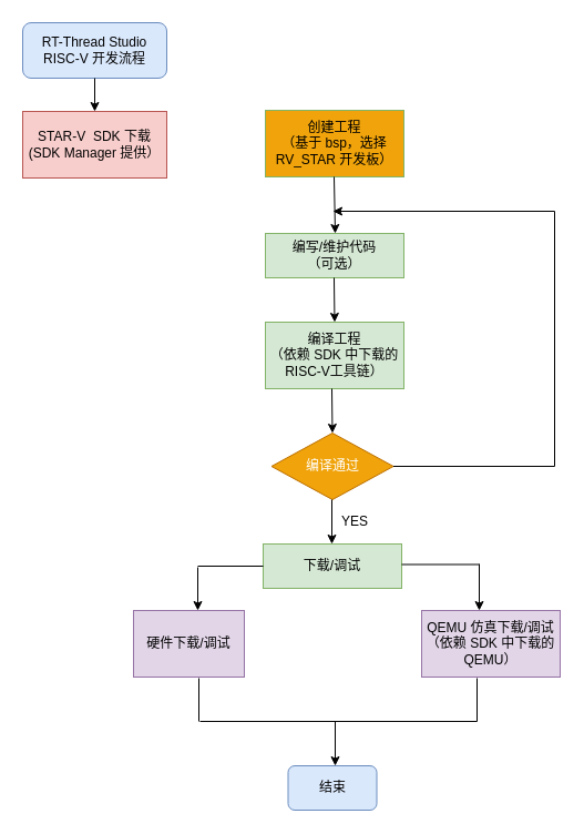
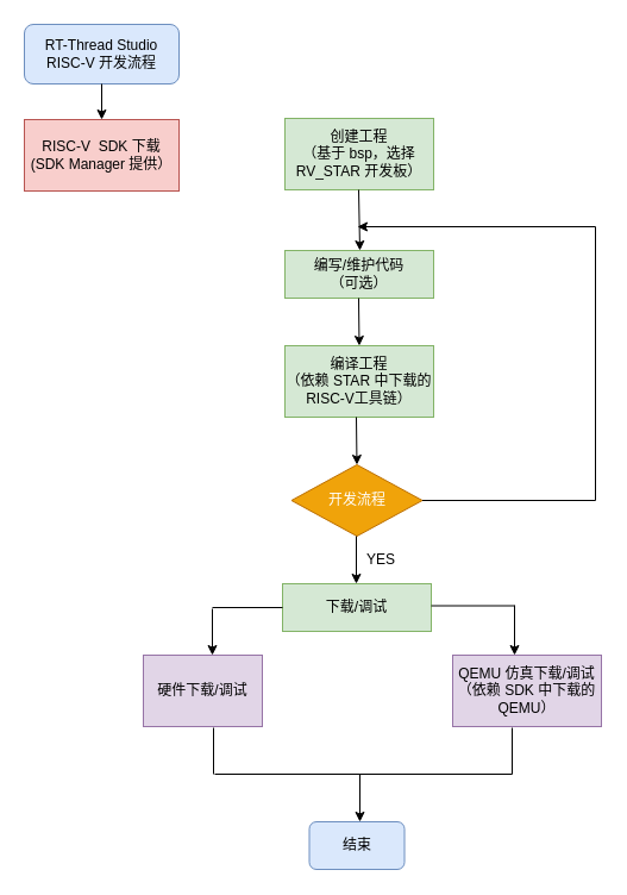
- <mxCell id="5" value="创建工程&lt;br&gt;（基于 bsp，选择 RV_STAR 开发板）" style="rounded=0;whiteSpace=wrap;html=1;fillColor=#f0a30a;strokeColor=#82b366;" parent="1" vertex="1"><mxGeometry x="239" y="99" width="125" height="60" as="geometry" /></mxCell>
+ <mxCell id="5" value="创建工程&lt;br&gt;（基于 bsp，选择 RV_STAR 开发板）" style="rounded=0;whiteSpace=wrap;html=1;fillColor=#d5e8d4;strokeColor=#82b366;" parent="1" vertex="1"><mxGeometry x="239" y="99" width="125" height="60" as="geometry" /></mxCell>
- <mxCell id="4" value="&lt;span&gt;STAR-V&amp;nbsp; SDK 下载&lt;/span&gt;&lt;br&gt;&lt;span&gt;(SDK Manager 提供）&lt;/span&gt;" style="rounded=0;whiteSpace=wrap;html=1;fillColor=#f8cecc;strokeColor=#b85450;" parent="1" vertex="1"><mxGeometry x="20" y="100" width="130" height="60" as="geometry" /></mxCell>
+ <mxCell id="4" value="&lt;span&gt;RISC-V&amp;nbsp; SDK 下载&lt;/span&gt;&lt;br&gt;&lt;span&gt;(SDK Manager 提供）&lt;/span&gt;" style="rounded=0;whiteSpace=wrap;html=1;fillColor=#f8cecc;strokeColor=#b85450;" parent="1" vertex="1"><mxGeometry x="20" y="100" width="130" height="60" as="geometry" /></mxCell>
- <mxCell id="16" value="编译工程&lt;br&gt;（依赖 SDK 中下载的 RISC-V工具链）" style="rounded=0;whiteSpace=wrap;html=1;fillColor=#d5e8d4;strokeColor=#82b366;" parent="1" vertex="1"><mxGeometry x="239" y="290" width="125" height="60" as="geometry" /></mxCell>
+ <mxCell id="16" value="编译工程&lt;br&gt;（依赖 STAR 中下载的 RISC-V工具链）" style="rounded=0;whiteSpace=wrap;html=1;fillColor=#d5e8d4;strokeColor=#82b366;" parent="1" vertex="1"><mxGeometry x="239" y="290" width="125" height="60" as="geometry" /></mxCell>
- <mxCell id="17" value="编译通过" style="rhombus;whiteSpace=wrap;html=1;fillColor=#f0a30a;strokeColor=#BD7000;fontColor=#ffffff;" parent="1" vertex="1"><mxGeometry x="244.5" y="390" width="110" height="60" as="geometry" /></mxCell>
+ <mxCell id="17" value="开发流程" style="rhombus;whiteSpace=wrap;html=1;fillColor=#f0a30a;strokeColor=#BD7000;fontColor=#ffffff;" parent="1" vertex="1"><mxGeometry x="244.5" y="390" width="110" height="60" as="geometry" /></mxCell>
